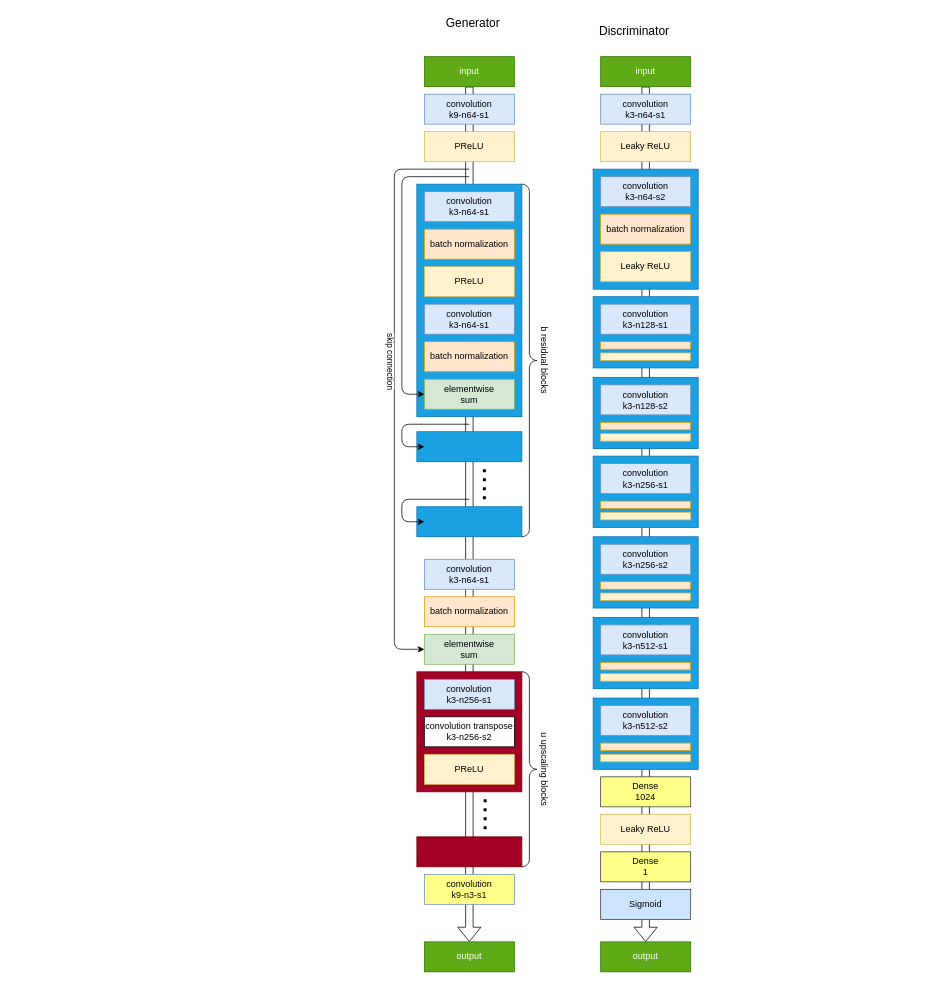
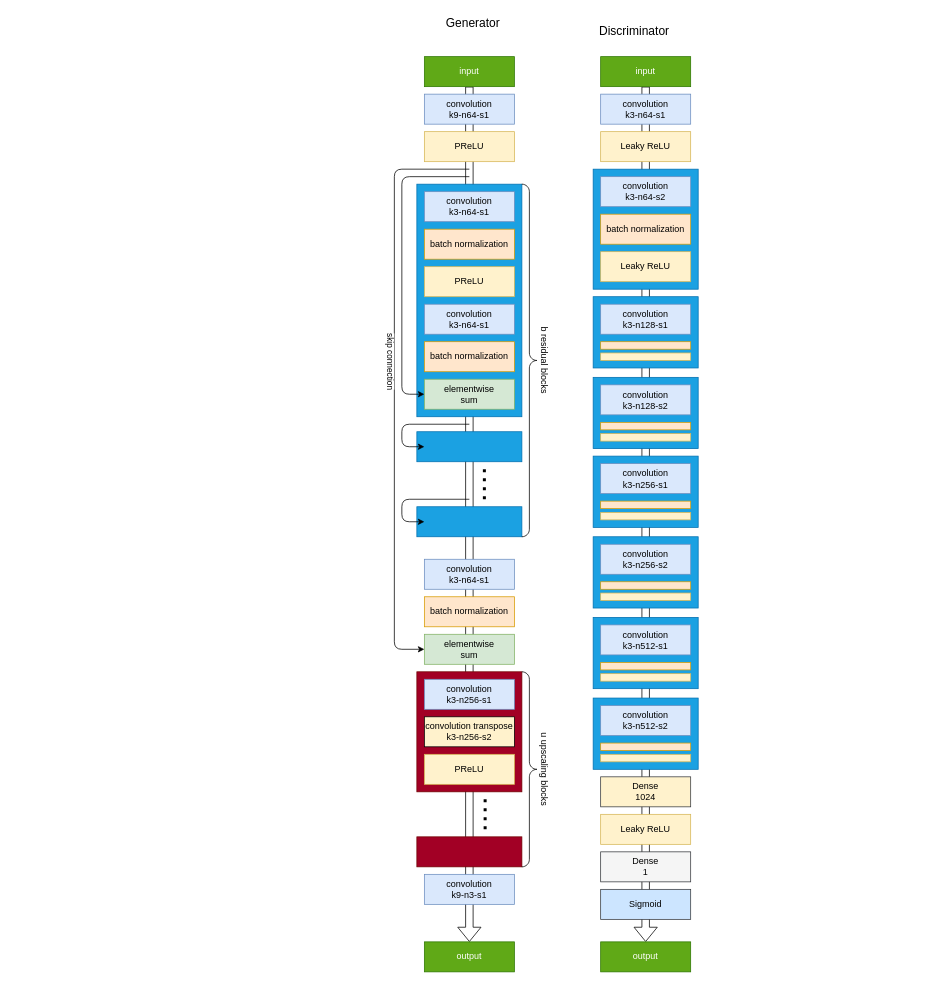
- <mxCell id="65" value="&lt;div&gt;convolution transpose&lt;br&gt;&lt;/div&gt;&lt;div&gt;k3-n256-s2&lt;br&gt;&lt;/div&gt;" style="rounded=0;whiteSpace=wrap;html=1;rotation=0;" vertex="1" parent="40"><mxGeometry x="545" y="385" width="120" height="40" as="geometry" /></mxCell>
+ <mxCell id="65" value="&lt;div&gt;convolution transpose&lt;br&gt;&lt;/div&gt;&lt;div&gt;k3-n256-s2&lt;br&gt;&lt;/div&gt;" style="rounded=0;whiteSpace=wrap;html=1;rotation=0;fillColor=#fff2cc;" vertex="1" parent="40"><mxGeometry x="545" y="385" width="120" height="40" as="geometry" /></mxCell>
- <mxCell id="36" value="&lt;div&gt;Dense&lt;/div&gt;&lt;div&gt;1024&lt;br&gt;&lt;/div&gt;" style="rounded=0;whiteSpace=wrap;html=1;rotation=0;fillColor=#ffff88;strokeColor=#36393d;" parent="2" vertex="1"><mxGeometry x="10" y="960" width="120" height="40" as="geometry" /></mxCell>
+ <mxCell id="36" value="&lt;div&gt;Dense&lt;/div&gt;&lt;div&gt;1024&lt;br&gt;&lt;/div&gt;" style="rounded=0;whiteSpace=wrap;html=1;rotation=0;fillColor=#fff2cc;strokeColor=#36393d;" parent="2" vertex="1"><mxGeometry x="10" y="960" width="120" height="40" as="geometry" /></mxCell>
- <mxCell id="38" value="&lt;div&gt;Dense&lt;/div&gt;&lt;div&gt;1&lt;br&gt;&lt;/div&gt;" style="rounded=0;whiteSpace=wrap;html=1;rotation=0;fillColor=#ffff88;strokeColor=#36393d;" parent="2" vertex="1"><mxGeometry x="10" y="1060" width="120" height="40" as="geometry" /></mxCell>
+ <mxCell id="38" value="&lt;div&gt;Dense&lt;/div&gt;&lt;div&gt;1&lt;br&gt;&lt;/div&gt;" style="rounded=0;whiteSpace=wrap;html=1;rotation=0;fillColor=#f5f5f5;strokeColor=#36393d;" parent="2" vertex="1"><mxGeometry x="10" y="1060" width="120" height="40" as="geometry" /></mxCell>
- <mxCell id="69" value="&lt;div&gt;convolution&lt;/div&gt;&lt;div&gt;k9-n3-s1&lt;br&gt;&lt;/div&gt;" style="rounded=0;whiteSpace=wrap;html=1;rotation=0;fillColor=#ffff88;strokeColor=#6c8ebf;" vertex="1" parent="40"><mxGeometry x="545" y="595" width="120" height="40" as="geometry" /></mxCell>
+ <mxCell id="69" value="&lt;div&gt;convolution&lt;/div&gt;&lt;div&gt;k9-n3-s1&lt;br&gt;&lt;/div&gt;" style="rounded=0;whiteSpace=wrap;html=1;rotation=0;fillColor=#dae8fc;strokeColor=#6c8ebf;" vertex="1" parent="40"><mxGeometry x="545" y="595" width="120" height="40" as="geometry" /></mxCell>
